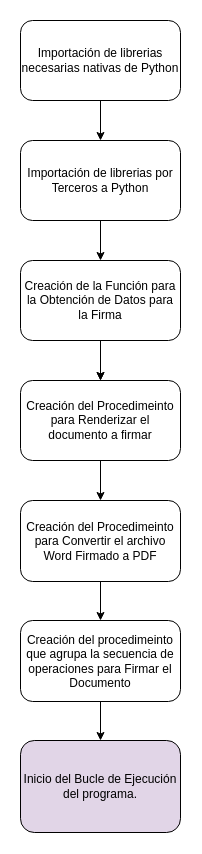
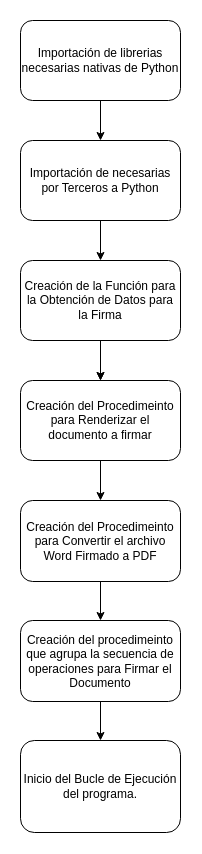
- <mxCell id="3" value="Importación de librerias por Terceros a Python" style="rounded=1;whiteSpace=wrap;html=1;" vertex="1" parent="1"><mxGeometry x="20" y="140" width="160" height="80" as="geometry" /></mxCell>
+ <mxCell id="3" value="Importación de necesarias por Terceros a Python" style="rounded=1;whiteSpace=wrap;html=1;" vertex="1" parent="1"><mxGeometry x="20" y="140" width="160" height="80" as="geometry" /></mxCell>
- <mxCell id="9" value="Inicio del Bucle de Ejecución del programa." style="rounded=1;whiteSpace=wrap;html=1;fillColor=#e1d5e7;" vertex="1" parent="1"><mxGeometry x="20" y="740" width="160" height="92" as="geometry" /></mxCell>
+ <mxCell id="9" value="Inicio del Bucle de Ejecución del programa." style="rounded=1;whiteSpace=wrap;html=1;" vertex="1" parent="1"><mxGeometry x="20" y="740" width="160" height="92" as="geometry" /></mxCell>
